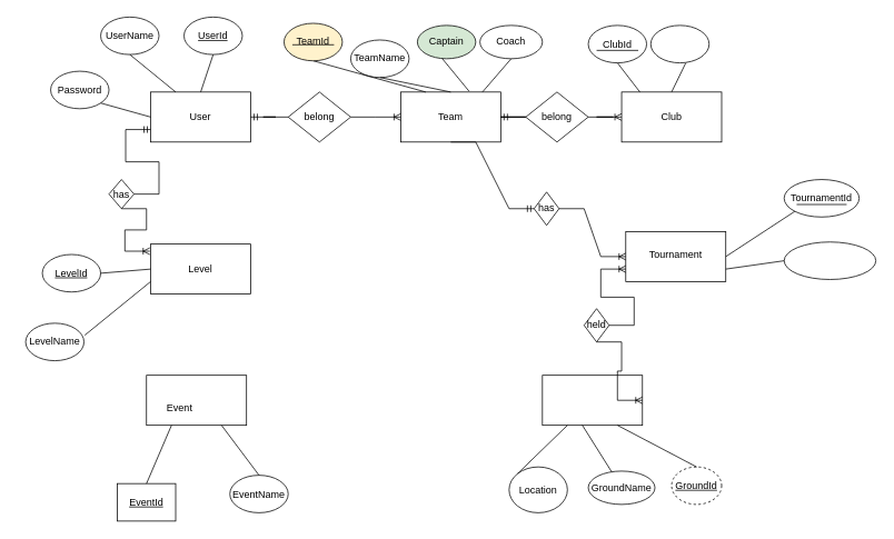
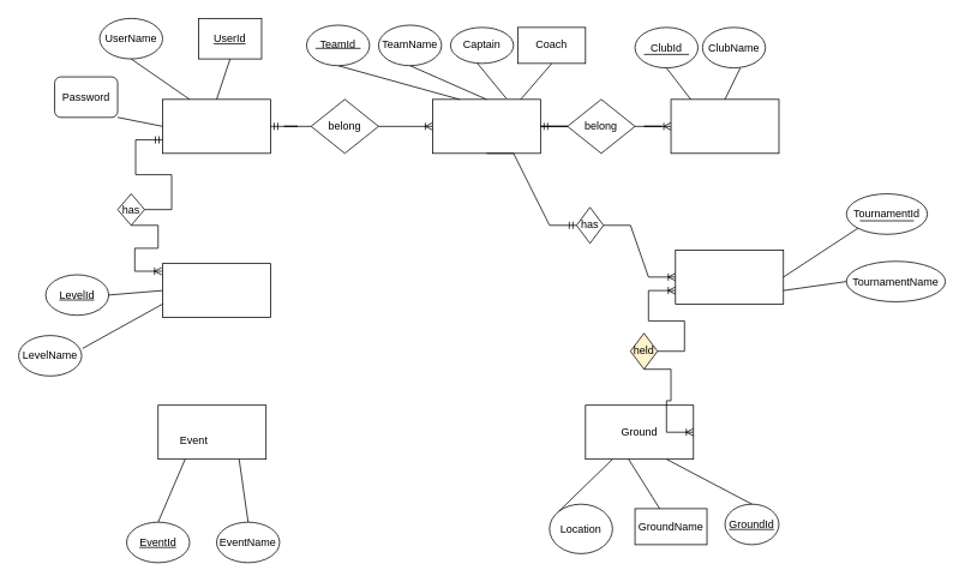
- <mxCell id="4" value="UserName" style="ellipse;whiteSpace=wrap;html=1;" parent="1" vertex="1"><mxGeometry x="120" y="20" width="70" height="45" as="geometry" /></mxCell>
+ <mxCell id="4" value="UserName" style="ellipse;whiteSpace=wrap;html=1;" parent="1" vertex="1"><mxGeometry x="110" y="20" width="70" height="45" as="geometry" /></mxCell>
- <mxCell id="3" value="&lt;u&gt;UserId&lt;/u&gt;" style="ellipse;whiteSpace=wrap;html=1;" parent="1" vertex="1"><mxGeometry x="220" y="20" width="70" height="45" as="geometry" /></mxCell>
+ <mxCell id="3" value="&lt;u&gt;UserId&lt;/u&gt;" style="whiteSpace=wrap;html=1;rounded=0;" parent="1" vertex="1"><mxGeometry x="220" y="20" width="70" height="45" as="geometry" /></mxCell>
- <mxCell id="64" value="TeamId" style="ellipse;whiteSpace=wrap;html=1;fillColor=#fff2cc;" parent="1" vertex="1"><mxGeometry x="340" y="27.5" width="70" height="45" as="geometry" /></mxCell>
+ <mxCell id="64" value="TeamId" style="ellipse;whiteSpace=wrap;html=1;" parent="1" vertex="1"><mxGeometry x="340" y="27.5" width="70" height="45" as="geometry" /></mxCell>
- <mxCell id="75" value="Captain" style="ellipse;whiteSpace=wrap;html=1;align=center;fillColor=#d5e8d4;" vertex="1" parent="1"><mxGeometry x="500" y="30" width="70" height="40" as="geometry" /></mxCell>
+ <mxCell id="75" value="Captain" style="ellipse;whiteSpace=wrap;html=1;align=center;" vertex="1" parent="1"><mxGeometry x="500" y="30" width="70" height="40" as="geometry" /></mxCell>
- <mxCell id="76" value="Coach" style="ellipse;whiteSpace=wrap;html=1;align=center;" vertex="1" parent="1"><mxGeometry x="575" y="30" width="75" height="40" as="geometry" /></mxCell>
+ <mxCell id="76" value="Coach" style="whiteSpace=wrap;html=1;align=center;rounded=0;" vertex="1" parent="1"><mxGeometry x="575" y="30" width="75" height="40" as="geometry" /></mxCell>
+ <mxCell id="32" value="ClubName" style="text;html=1;strokeColor=none;fillColor=none;align=center;verticalAlign=middle;whiteSpace=wrap;rounded=0;" parent="1" vertex="1"><mxGeometry x="785" y="37.5" width="60" height="30" as="geometry" /></mxCell>
- <mxCell id="5" value="TeamName" style="ellipse;whiteSpace=wrap;html=1;" parent="1" vertex="1"><mxGeometry x="420" y="47.5" width="70" height="45" as="geometry" /></mxCell>
+ <mxCell id="5" value="TeamName" style="ellipse;whiteSpace=wrap;html=1;" parent="1" vertex="1"><mxGeometry x="420" y="27.5" width="70" height="45" as="geometry" /></mxCell>
- <mxCell id="2" value="Password" style="ellipse;whiteSpace=wrap;html=1;" parent="1" vertex="1"><mxGeometry x="60" y="85" width="70" height="45" as="geometry" /></mxCell>
+ <mxCell id="2" value="Password" style="whiteSpace=wrap;html=1;rounded=1;" parent="1" vertex="1"><mxGeometry x="60" y="85" width="70" height="45" as="geometry" /></mxCell>
- <mxCell id="11" value="User" style="text;html=1;strokeColor=none;fillColor=none;align=center;verticalAlign=middle;whiteSpace=wrap;rounded=0;" parent="1" vertex="1"><mxGeometry x="210" y="125" width="60" height="30" as="geometry" /></mxCell>
- <mxCell id="16" value="Team" style="text;html=1;strokeColor=none;fillColor=none;align=center;verticalAlign=middle;whiteSpace=wrap;rounded=0;" parent="1" vertex="1"><mxGeometry x="510" y="125" width="60" height="30" as="geometry" /></mxCell>
- <mxCell id="27" value="Club" style="text;html=1;strokeColor=none;fillColor=none;align=center;verticalAlign=middle;whiteSpace=wrap;rounded=0;" parent="1" vertex="1"><mxGeometry x="775" y="125" width="60" height="30" as="geometry" /></mxCell>
- <mxCell id="38" value="Tournament" style="text;html=1;strokeColor=none;fillColor=none;align=center;verticalAlign=middle;whiteSpace=wrap;rounded=0;" parent="1" vertex="1"><mxGeometry x="780" y="290" width="60" height="30" as="geometry" /></mxCell>
+ <mxCell id="41" value="TournamentName" style="text;html=1;strokeColor=none;fillColor=none;align=center;verticalAlign=middle;whiteSpace=wrap;rounded=0;" parent="1" vertex="1"><mxGeometry x="965" y="297.5" width="60" height="30" as="geometry" /></mxCell>
- <mxCell id="22" value="Level" style="text;html=1;strokeColor=none;fillColor=none;align=center;verticalAlign=middle;whiteSpace=wrap;rounded=0;" parent="1" vertex="1"><mxGeometry x="210" y="307.5" width="60" height="30" as="geometry" /></mxCell>
- <mxCell id="66" value="held" style="rhombus;whiteSpace=wrap;html=1;rotation=0;" vertex="1" parent="1"><mxGeometry x="700" y="370" width="30" height="40" as="geometry" /></mxCell>
+ <mxCell id="66" value="held" style="rhombus;whiteSpace=wrap;html=1;rotation=0;fillColor=#fff2cc;" vertex="1" parent="1"><mxGeometry x="700" y="370" width="30" height="40" as="geometry" /></mxCell>
- <mxCell id="58" value="LevelName" style="ellipse;whiteSpace=wrap;html=1;" parent="1" vertex="1"><mxGeometry x="30" y="387.5" width="70" height="45" as="geometry" /></mxCell>
+ <mxCell id="58" value="LevelName" style="ellipse;whiteSpace=wrap;html=1;" parent="1" vertex="1"><mxGeometry x="20" y="372.5" width="70" height="45" as="geometry" /></mxCell>
+ <mxCell id="20" value="Ground" style="text;html=1;strokeColor=none;fillColor=none;align=center;verticalAlign=middle;whiteSpace=wrap;rounded=0;" parent="1" vertex="1"><mxGeometry x="680" y="465" width="60" height="30" as="geometry" /></mxCell>
- <mxCell id="9" value="&lt;u&gt;GroundId&lt;/u&gt;" style="ellipse;whiteSpace=wrap;html=1;dashed=1;" parent="1" vertex="1"><mxGeometry x="805" y="560" width="60" height="45" as="geometry" /></mxCell>
+ <mxCell id="9" value="&lt;u&gt;GroundId&lt;/u&gt;" style="ellipse;whiteSpace=wrap;html=1;" parent="1" vertex="1"><mxGeometry x="805" y="560" width="60" height="45" as="geometry" /></mxCell>
- <mxCell id="8" value="GroundName" style="ellipse;whiteSpace=wrap;html=1;" parent="1" vertex="1"><mxGeometry x="705" y="565" width="80" height="40" as="geometry" /></mxCell>
+ <mxCell id="8" value="GroundName" style="whiteSpace=wrap;html=1;rounded=0;" parent="1" vertex="1"><mxGeometry x="705" y="565" width="80" height="40" as="geometry" /></mxCell>
- <mxCell id="48" value="EventName" style="ellipse;whiteSpace=wrap;html=1;" parent="1" vertex="1"><mxGeometry x="275" y="570" width="70" height="45" as="geometry" /></mxCell>
+ <mxCell id="48" value="EventName" style="ellipse;whiteSpace=wrap;html=1;" parent="1" vertex="1"><mxGeometry x="240" y="580" width="70" height="45" as="geometry" /></mxCell>
- <mxCell id="6" value="&lt;u&gt;EventId&lt;/u&gt;" style="whiteSpace=wrap;html=1;rounded=0;" parent="1" vertex="1"><mxGeometry x="140" y="580" width="70" height="45" as="geometry" /></mxCell>
+ <mxCell id="6" value="&lt;u&gt;EventId&lt;/u&gt;" style="ellipse;whiteSpace=wrap;html=1;" parent="1" vertex="1"><mxGeometry x="140" y="580" width="70" height="45" as="geometry" /></mxCell>
